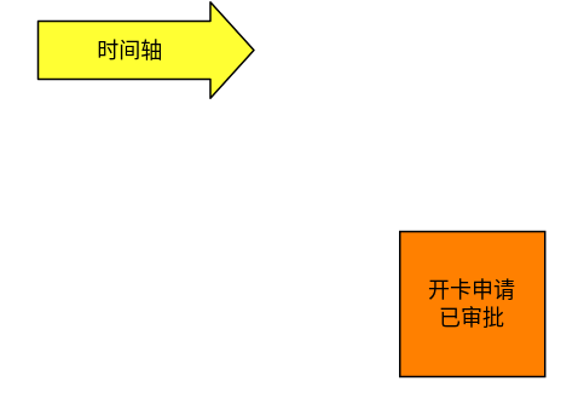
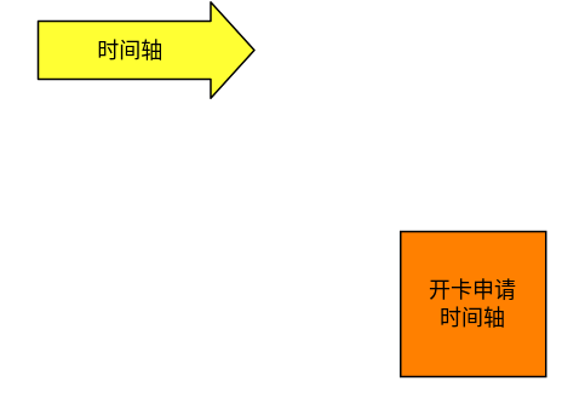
- <mxCell id="4" value="开卡申请&lt;br&gt;已审批" style="whiteSpace=wrap;html=1;aspect=fixed;labelBackgroundColor=none;fillColor=#FF8000;" vertex="1" parent="1"><mxGeometry x="220" y="120" width="80" height="80" as="geometry" /></mxCell>
+ <mxCell id="4" value="开卡申请&lt;br&gt;时间轴" style="whiteSpace=wrap;html=1;aspect=fixed;labelBackgroundColor=none;fillColor=#FF8000;" vertex="1" parent="1"><mxGeometry x="220" y="120" width="80" height="80" as="geometry" /></mxCell>
